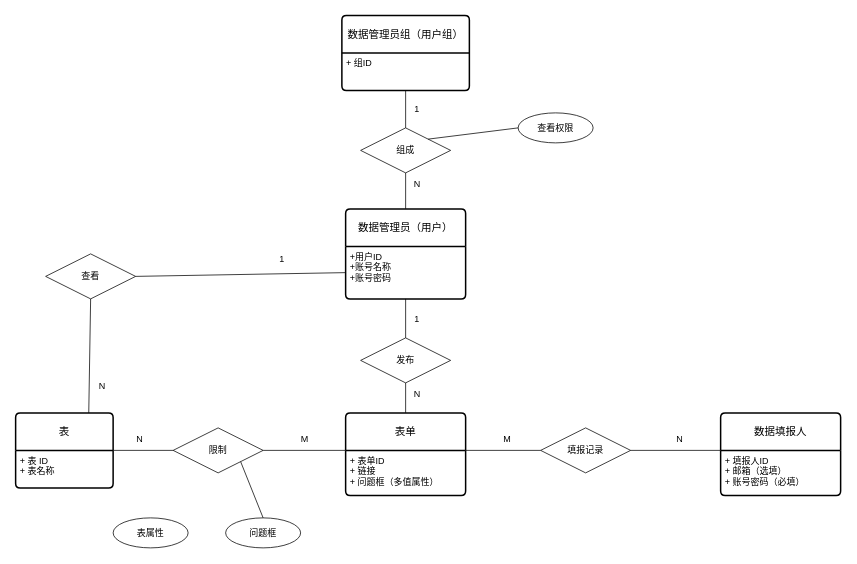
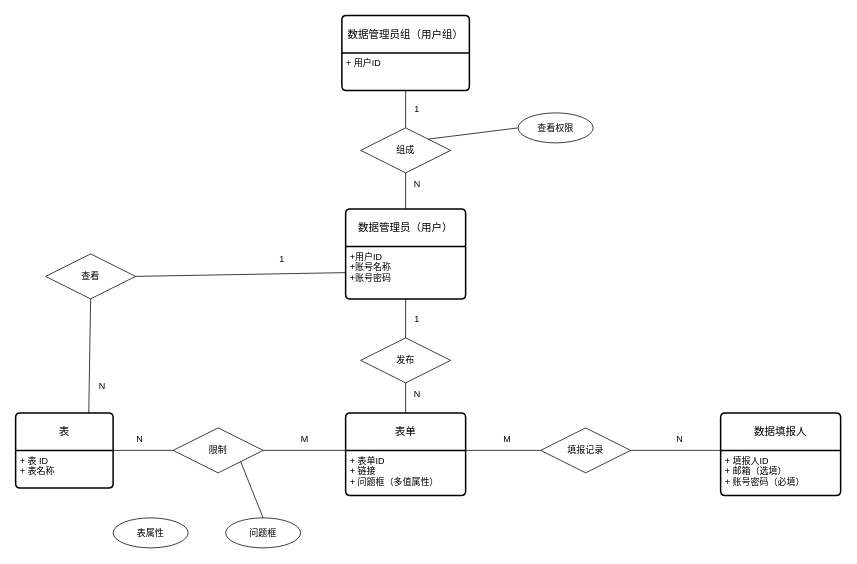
- <mxCell id="7" value="+ 组ID" style="align=left;strokeColor=none;fillColor=none;spacingLeft=4;fontSize=12;verticalAlign=top;resizable=0;rotatable=0;part=1;html=1;" parent="6" vertex="1"><mxGeometry y="50" width="170" height="50" as="geometry" /></mxCell>
+ <mxCell id="7" value="+ 用户ID" style="align=left;strokeColor=none;fillColor=none;spacingLeft=4;fontSize=12;verticalAlign=top;resizable=0;rotatable=0;part=1;html=1;" parent="6" vertex="1"><mxGeometry y="50" width="170" height="50" as="geometry" /></mxCell>
